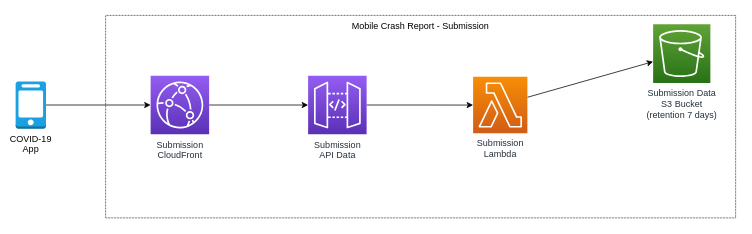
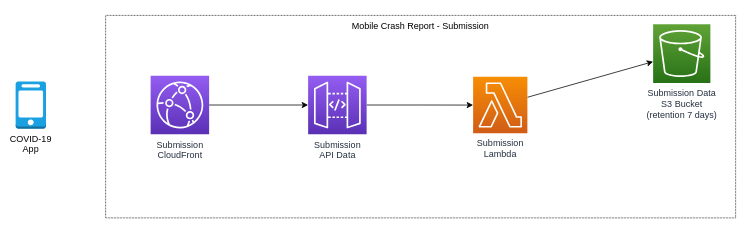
- <mxCell id="10" style="edgeStyle=orthogonalEdgeStyle;rounded=0;orthogonalLoop=1;jettySize=auto;html=1;" parent="1" source="11" target="8" edge="1"><mxGeometry relative="1" as="geometry" /></mxCell>
